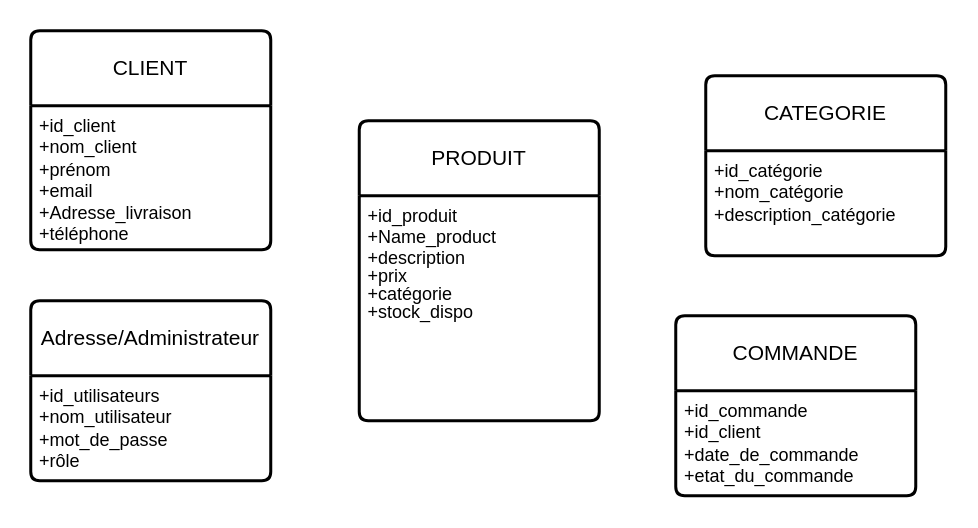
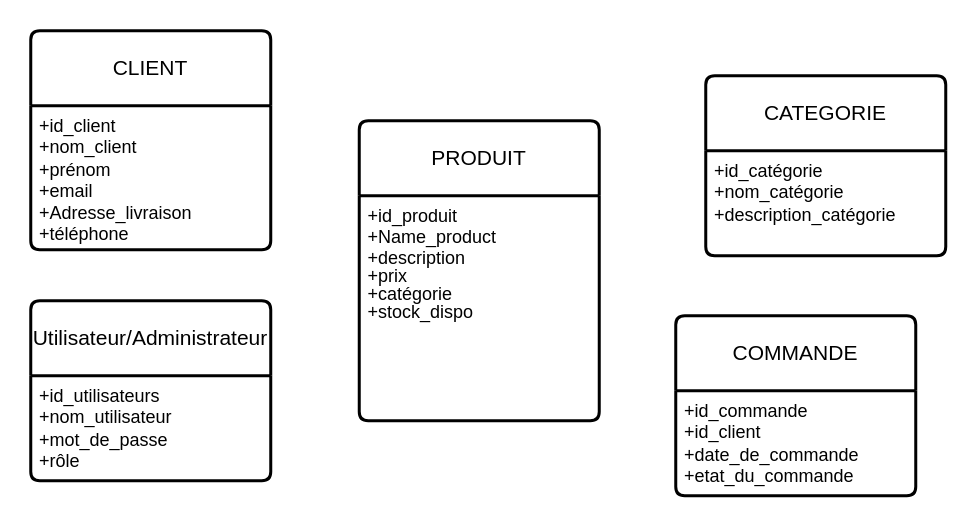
- <mxCell id="10" value="Adresse/Administrateur" style="swimlane;childLayout=stackLayout;horizontal=1;startSize=50;horizontalStack=0;rounded=1;fontSize=14;fontStyle=0;strokeWidth=2;resizeParent=0;resizeLast=1;shadow=0;dashed=0;align=center;arcSize=4;whiteSpace=wrap;html=1;" vertex="1" parent="1"><mxGeometry x="20" y="200" width="160" height="120" as="geometry" /></mxCell>
+ <mxCell id="10" value="Utilisateur/Administrateur" style="swimlane;childLayout=stackLayout;horizontal=1;startSize=50;horizontalStack=0;rounded=1;fontSize=14;fontStyle=0;strokeWidth=2;resizeParent=0;resizeLast=1;shadow=0;dashed=0;align=center;arcSize=4;whiteSpace=wrap;html=1;" vertex="1" parent="1"><mxGeometry x="20" y="200" width="160" height="120" as="geometry" /></mxCell>
